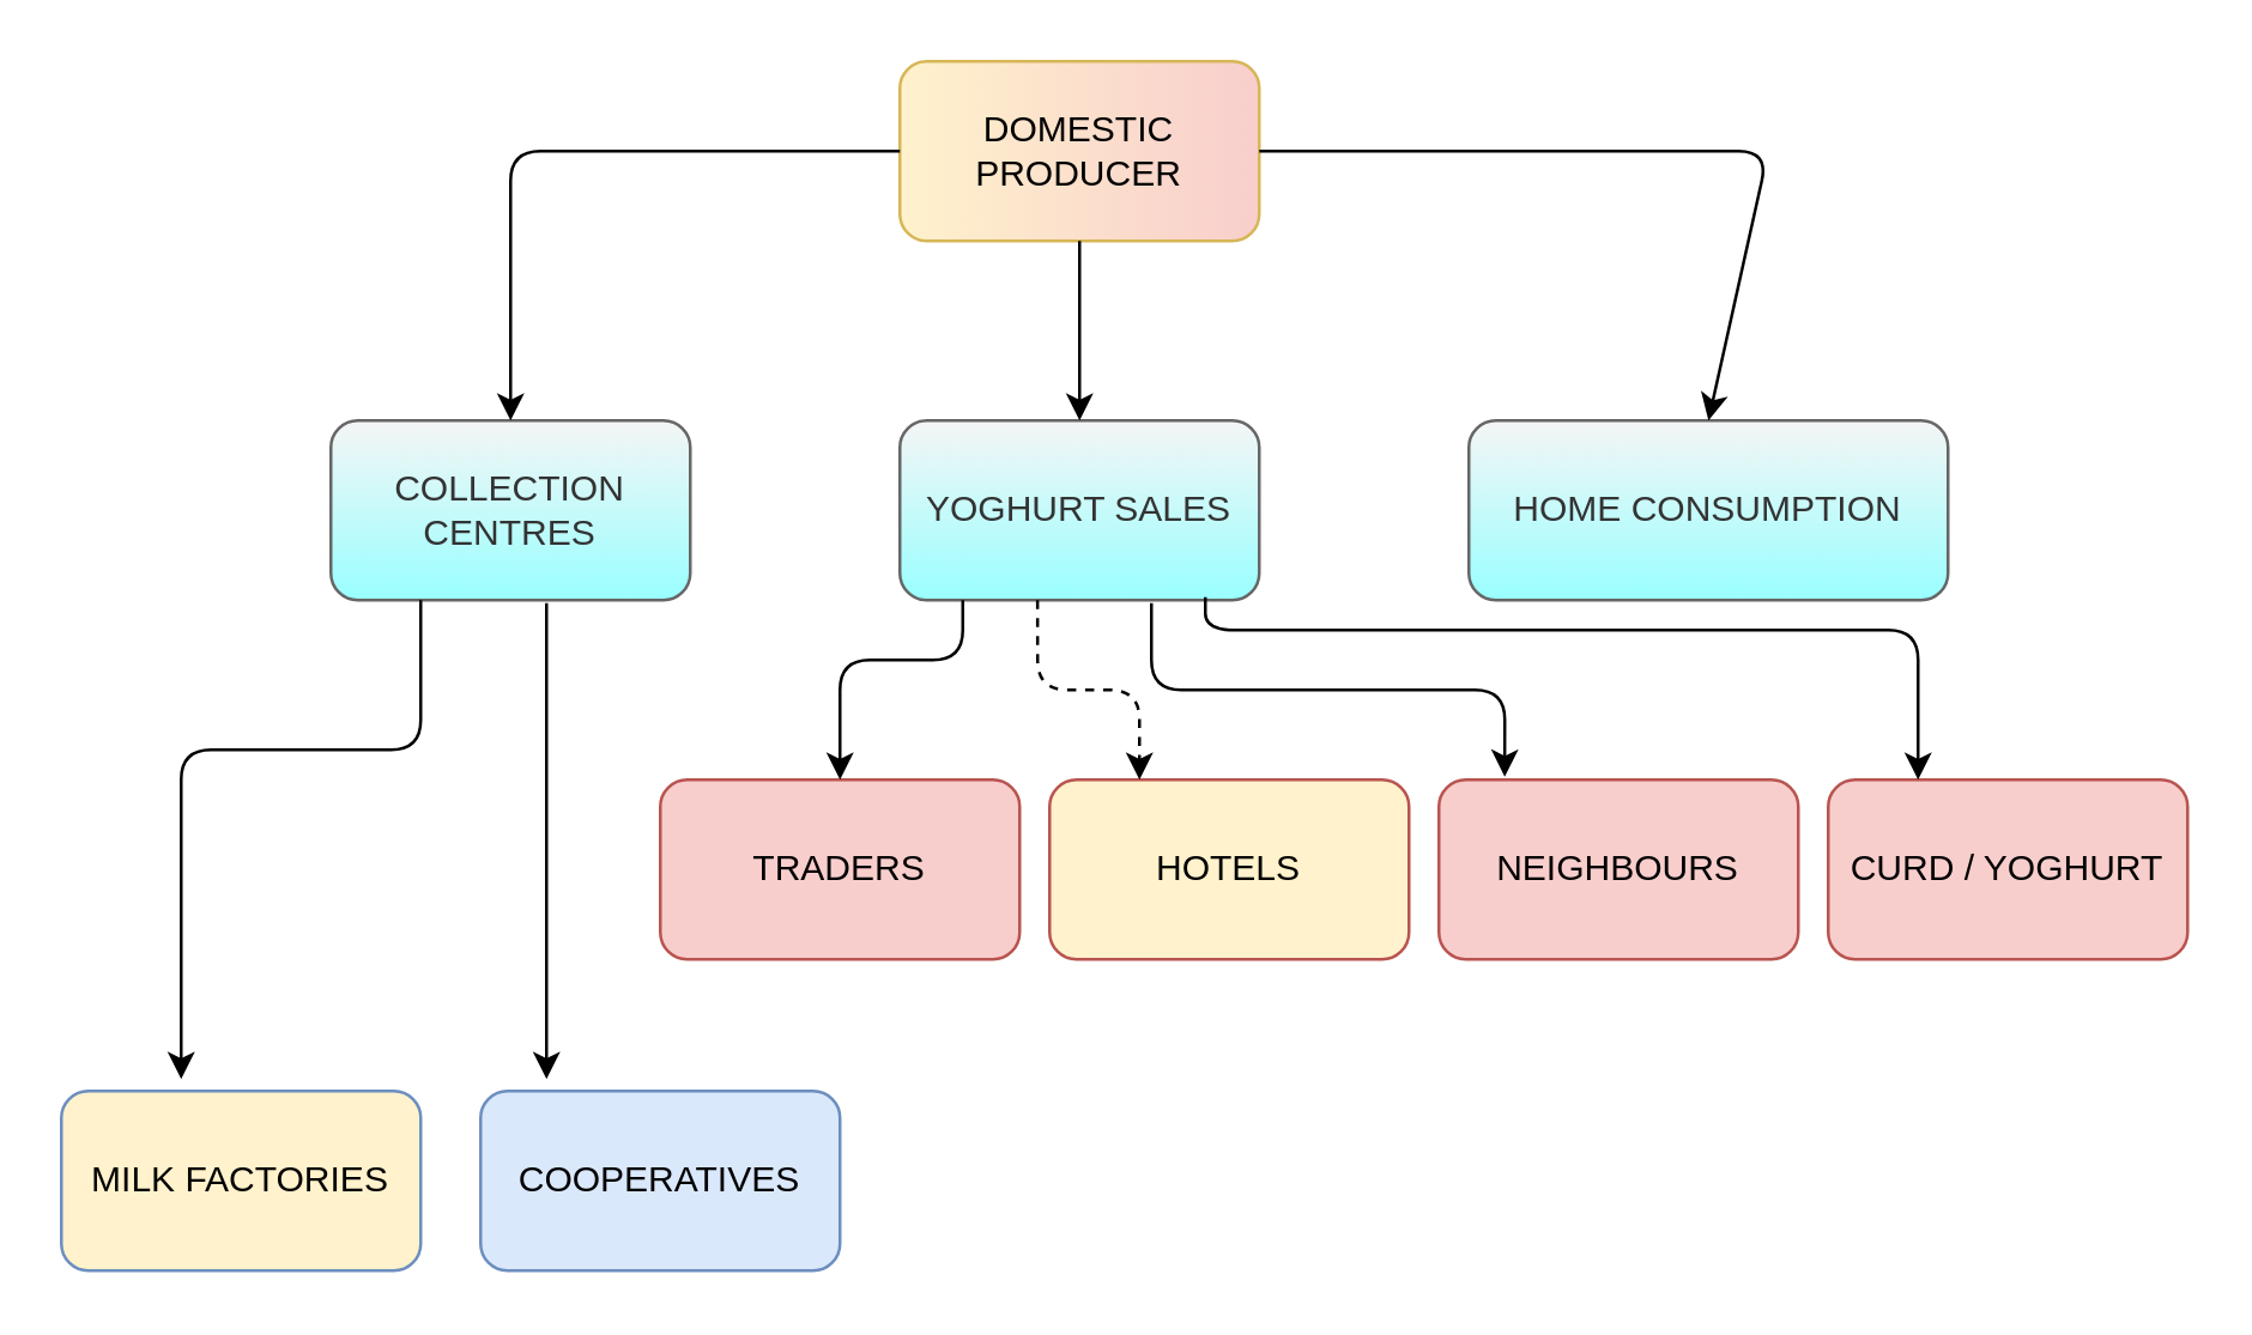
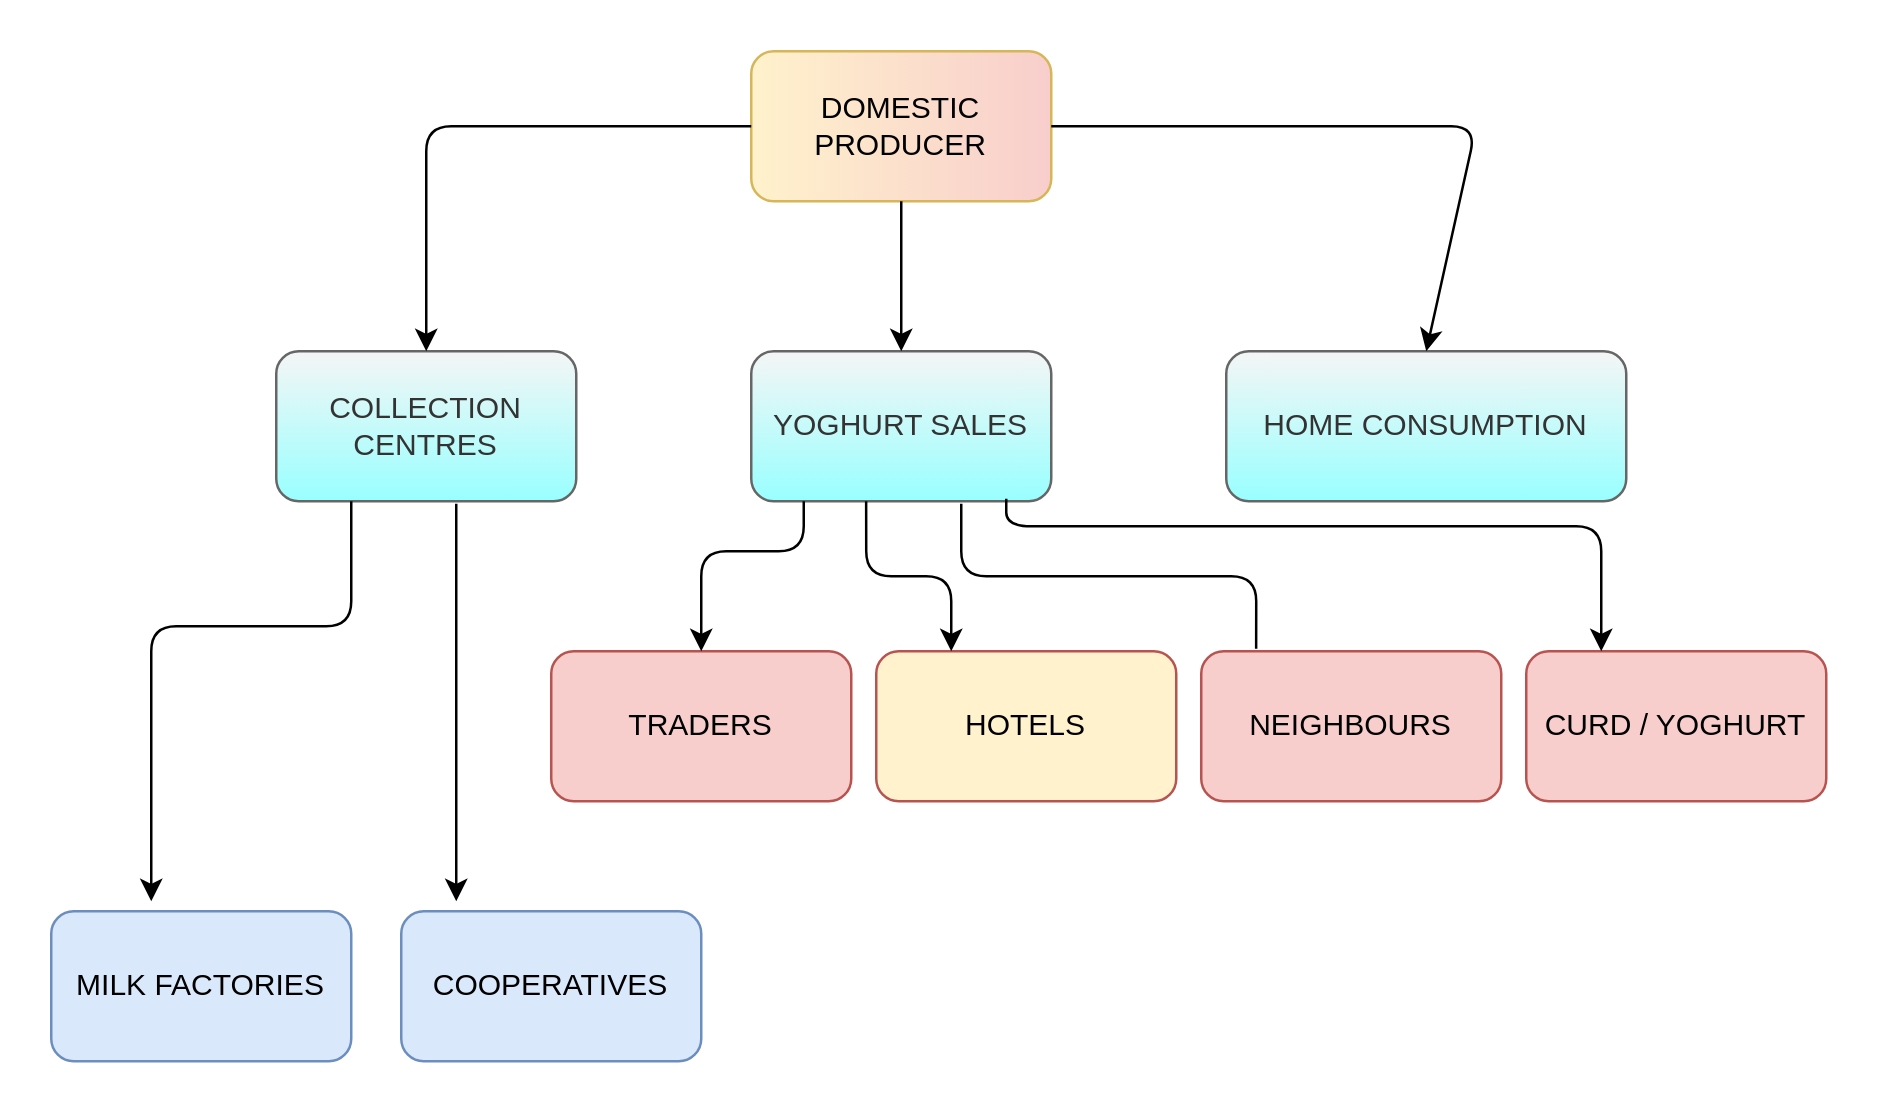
- <mxCell id="17" value="" style="endArrow=classic;html=1;exitX=0.383;exitY=1;exitDx=0;exitDy=0;exitPerimeter=0;entryX=0.25;entryY=0;entryDx=0;entryDy=0;dashed=1;" edge="1" parent="1" source="4" target="7"><mxGeometry width="50" height="50" relative="1" as="geometry"><mxPoint x="350" y="270" as="sourcePoint" /><mxPoint x="400" y="220" as="targetPoint" /><Array as="points"><mxPoint x="346" y="230" /><mxPoint x="380" y="230" /></Array></mxGeometry></mxCell>
+ <mxCell id="17" value="" style="endArrow=classic;html=1;exitX=0.383;exitY=1;exitDx=0;exitDy=0;exitPerimeter=0;entryX=0.25;entryY=0;entryDx=0;entryDy=0;" edge="1" parent="1" source="4" target="7"><mxGeometry width="50" height="50" relative="1" as="geometry"><mxPoint x="350" y="270" as="sourcePoint" /><mxPoint x="400" y="220" as="targetPoint" /><Array as="points"><mxPoint x="346" y="230" /><mxPoint x="380" y="230" /></Array></mxGeometry></mxCell>
- <mxCell id="18" value="" style="endArrow=classic;html=1;exitX=0.7;exitY=1.017;exitDx=0;exitDy=0;exitPerimeter=0;entryX=0.183;entryY=-0.017;entryDx=0;entryDy=0;entryPerimeter=0;" edge="1" parent="1" source="4" target="8"><mxGeometry width="50" height="50" relative="1" as="geometry"><mxPoint x="350" y="270" as="sourcePoint" /><mxPoint x="400" y="220" as="targetPoint" /><Array as="points"><mxPoint x="384" y="230" /><mxPoint x="502" y="230" /></Array></mxGeometry></mxCell>
+ <mxCell id="18" value="" style="endArrow=none;html=1;exitX=0.7;exitY=1.017;exitDx=0;exitDy=0;exitPerimeter=0;entryX=0.183;entryY=-0.017;entryDx=0;entryDy=0;entryPerimeter=0;" edge="1" parent="1" source="4" target="8"><mxGeometry width="50" height="50" relative="1" as="geometry"><mxPoint x="350" y="270" as="sourcePoint" /><mxPoint x="400" y="220" as="targetPoint" /><Array as="points"><mxPoint x="384" y="230" /><mxPoint x="502" y="230" /></Array></mxGeometry></mxCell>
- <mxCell id="10" value="MILK FACTORIES" style="rounded=1;whiteSpace=wrap;html=1;fillColor=#fff2cc;strokeColor=#6c8ebf;" vertex="1" parent="1"><mxGeometry x="20" y="364" width="120" height="60" as="geometry" /></mxCell>
+ <mxCell id="10" value="MILK FACTORIES" style="rounded=1;whiteSpace=wrap;html=1;fillColor=#dae8fc;strokeColor=#6c8ebf;" vertex="1" parent="1"><mxGeometry x="20" y="364" width="120" height="60" as="geometry" /></mxCell>
